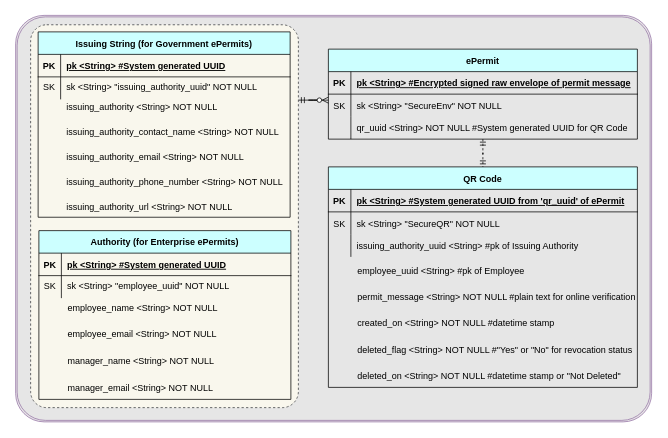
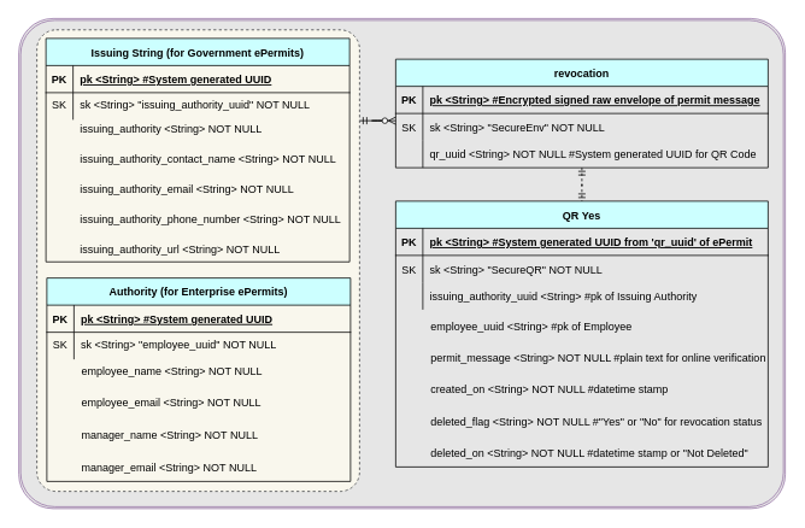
- <mxCell id="4" value="ePermit" style="shape=table;startSize=30;container=1;collapsible=1;childLayout=tableLayout;fixedRows=1;rowLines=0;fontStyle=1;align=center;resizeLast=1;fillColor=#CCFFFF;" parent="1" vertex="1"><mxGeometry x="437" y="65" width="412" height="120" as="geometry" /></mxCell>
+ <mxCell id="4" value="revocation" style="shape=table;startSize=30;container=1;collapsible=1;childLayout=tableLayout;fixedRows=1;rowLines=0;fontStyle=1;align=center;resizeLast=1;fillColor=#CCFFFF;" parent="1" vertex="1"><mxGeometry x="437" y="65" width="412" height="120" as="geometry" /></mxCell>
- <mxCell id="14" value="QR Code" style="shape=table;startSize=30;container=1;collapsible=1;childLayout=tableLayout;fixedRows=1;rowLines=0;fontStyle=1;align=center;resizeLast=1;fillColor=#CCFFFF;" parent="1" vertex="1"><mxGeometry x="437" y="222" width="412" height="294" as="geometry" /></mxCell>
+ <mxCell id="14" value="QR Yes" style="shape=table;startSize=30;container=1;collapsible=1;childLayout=tableLayout;fixedRows=1;rowLines=0;fontStyle=1;align=center;resizeLast=1;fillColor=#CCFFFF;" parent="1" vertex="1"><mxGeometry x="437" y="222" width="412" height="294" as="geometry" /></mxCell>
